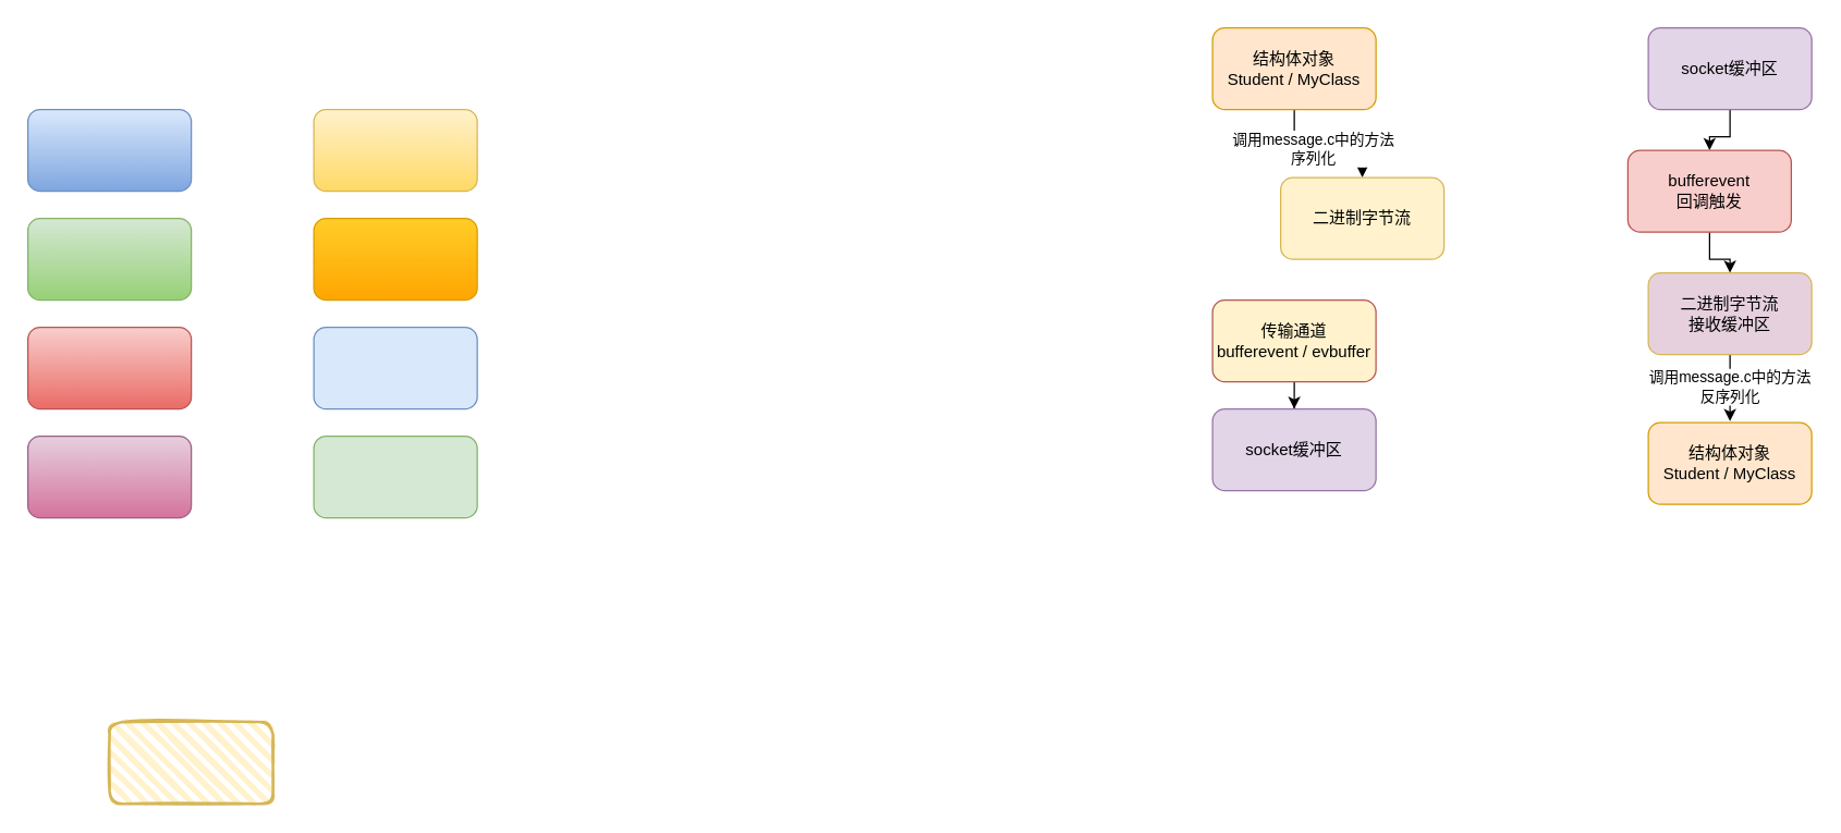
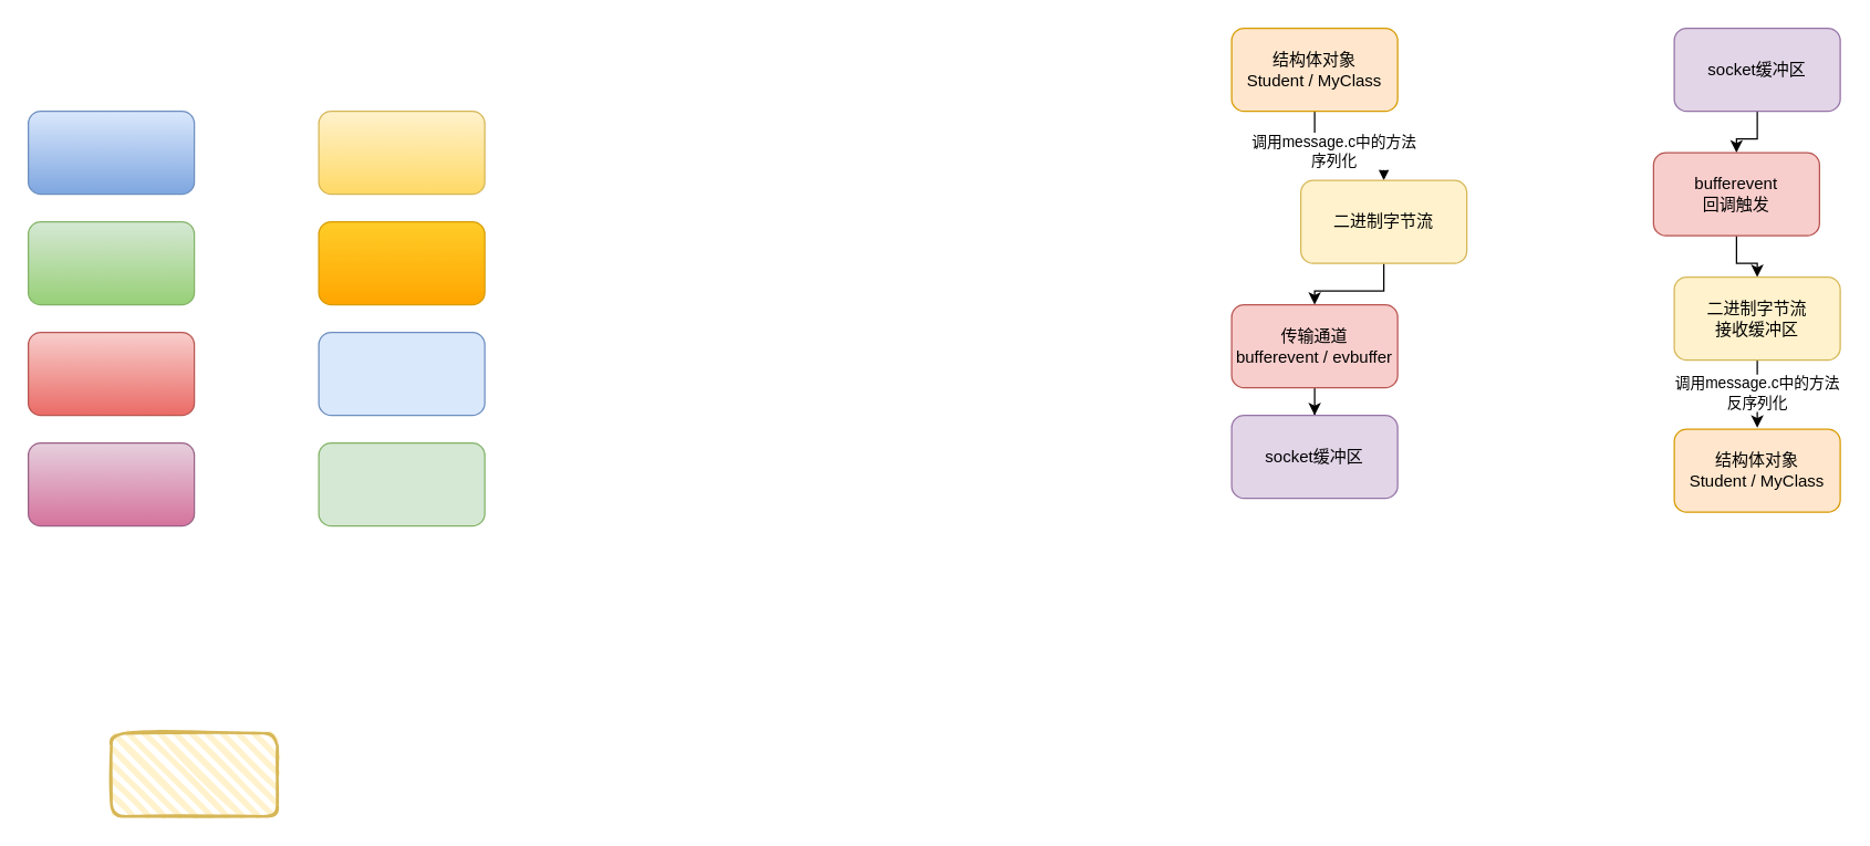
+ <mxCell id="13" value="" style="edgeStyle=orthogonalEdgeStyle;rounded=0;orthogonalLoop=1;jettySize=auto;html=1;entryX=0.5;entryY=0;entryDx=0;entryDy=0;" edge="1" parent="1" source="14" target="16"><mxGeometry relative="1" as="geometry" /></mxCell>
- <mxCell id="24" value="二进制字节流&lt;div&gt;接收缓冲区&lt;/div&gt;" style="rounded=1;whiteSpace=wrap;html=1;fillColor=#e6d0de;strokeColor=#d6b656;" vertex="1" parent="1"><mxGeometry x="1210" y="200" width="120" height="60" as="geometry" /></mxCell>
+ <mxCell id="24" value="二进制字节流&lt;div&gt;接收缓冲区&lt;/div&gt;" style="rounded=1;whiteSpace=wrap;html=1;fillColor=#fff2cc;strokeColor=#d6b656;" vertex="1" parent="1"><mxGeometry x="1210" y="200" width="120" height="60" as="geometry" /></mxCell>
- <mxCell id="16" value="传输通道&lt;div&gt;bufferevent / evbuffer&lt;/div&gt;" style="rounded=1;whiteSpace=wrap;html=1;fillColor=#fff2cc;strokeColor=#b85450;" parent="1" vertex="1"><mxGeometry x="890" y="220" width="120" height="60" as="geometry" /></mxCell>
+ <mxCell id="16" value="传输通道&lt;div&gt;bufferevent / evbuffer&lt;/div&gt;" style="rounded=1;whiteSpace=wrap;html=1;fillColor=#f8cecc;strokeColor=#b85450;" parent="1" vertex="1"><mxGeometry x="890" y="220" width="120" height="60" as="geometry" /></mxCell>
